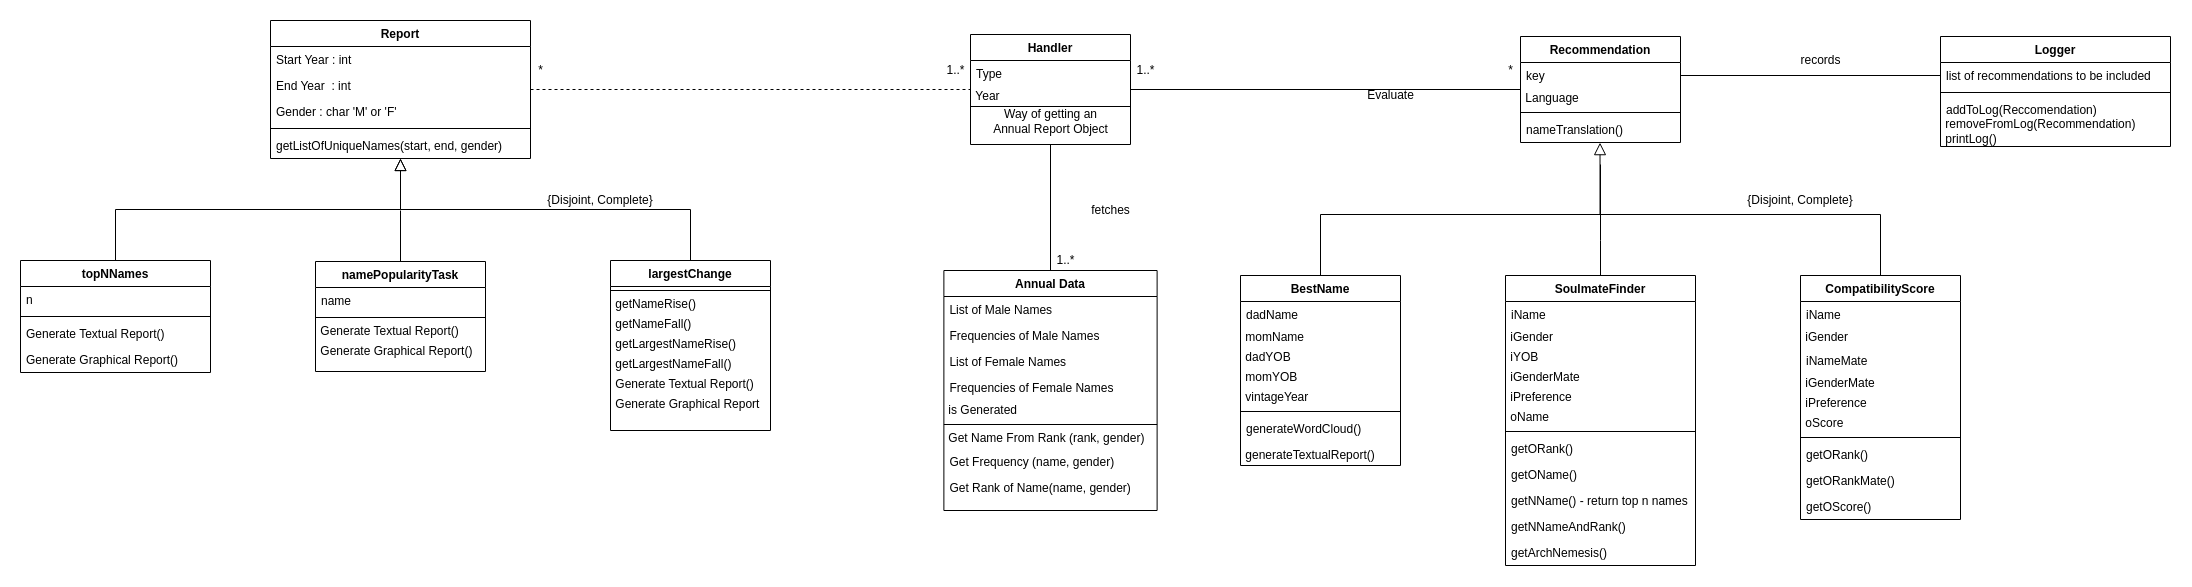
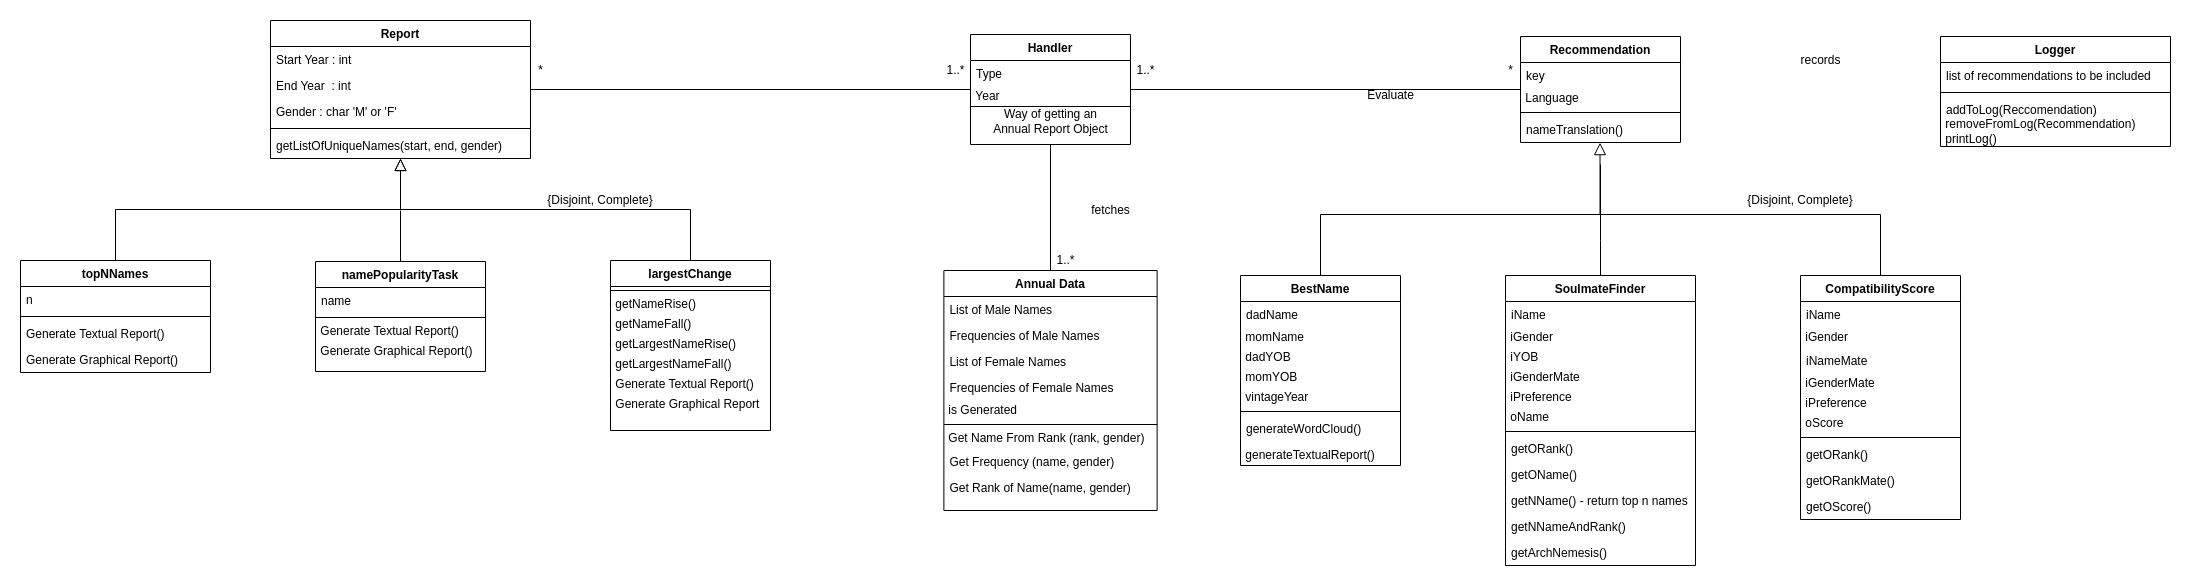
- <mxCell id="52" style="edgeStyle=orthogonalEdgeStyle;rounded=0;orthogonalLoop=1;jettySize=auto;html=1;endArrow=none;endFill=0;strokeColor=#000000;" edge="1" parent="1" source="57" target="62"><mxGeometry relative="1" as="geometry" /></mxCell>
- <mxCell id="4" style="edgeStyle=none;rounded=0;orthogonalLoop=1;jettySize=auto;html=1;entryX=0;entryY=0.5;entryDx=0;entryDy=0;endArrow=none;endFill=0;strokeColor=#000000;dashed=1;" edge="1" parent="1" source="5" target="45"><mxGeometry relative="1" as="geometry" /></mxCell>
+ <mxCell id="4" style="edgeStyle=none;rounded=0;orthogonalLoop=1;jettySize=auto;html=1;entryX=0;entryY=0.5;entryDx=0;entryDy=0;endArrow=none;endFill=0;strokeColor=#000000;" edge="1" parent="1" source="5" target="45"><mxGeometry relative="1" as="geometry" /></mxCell>
